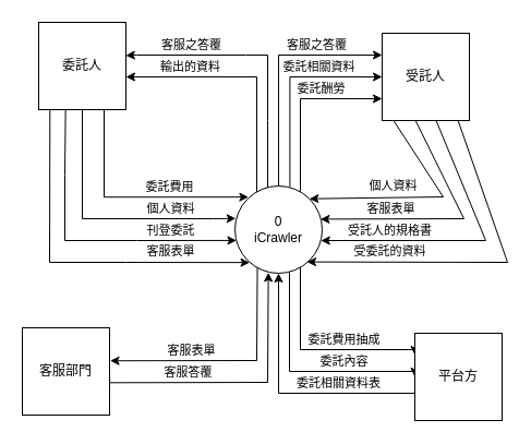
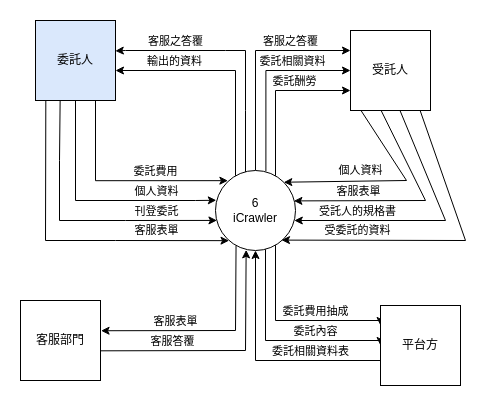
- <mxCell id="12" value="委託人" style="whiteSpace=wrap;html=1;aspect=fixed;" parent="1" vertex="1"><mxGeometry x="35" y="20" width="80" height="80" as="geometry" /></mxCell>
+ <mxCell id="12" value="委託人" style="whiteSpace=wrap;html=1;aspect=fixed;fillColor=#dae8fc;" parent="1" vertex="1"><mxGeometry x="35" y="20" width="80" height="80" as="geometry" /></mxCell>
- <mxCell id="32" value="0&lt;br&gt;iCrawler" style="ellipse;whiteSpace=wrap;html=1;aspect=fixed;" parent="1" vertex="1"><mxGeometry x="215" y="170" width="80" height="80" as="geometry" /></mxCell>
+ <mxCell id="32" value="6&lt;br&gt;iCrawler" style="ellipse;whiteSpace=wrap;html=1;aspect=fixed;" parent="1" vertex="1"><mxGeometry x="215" y="170" width="80" height="80" as="geometry" /></mxCell>
